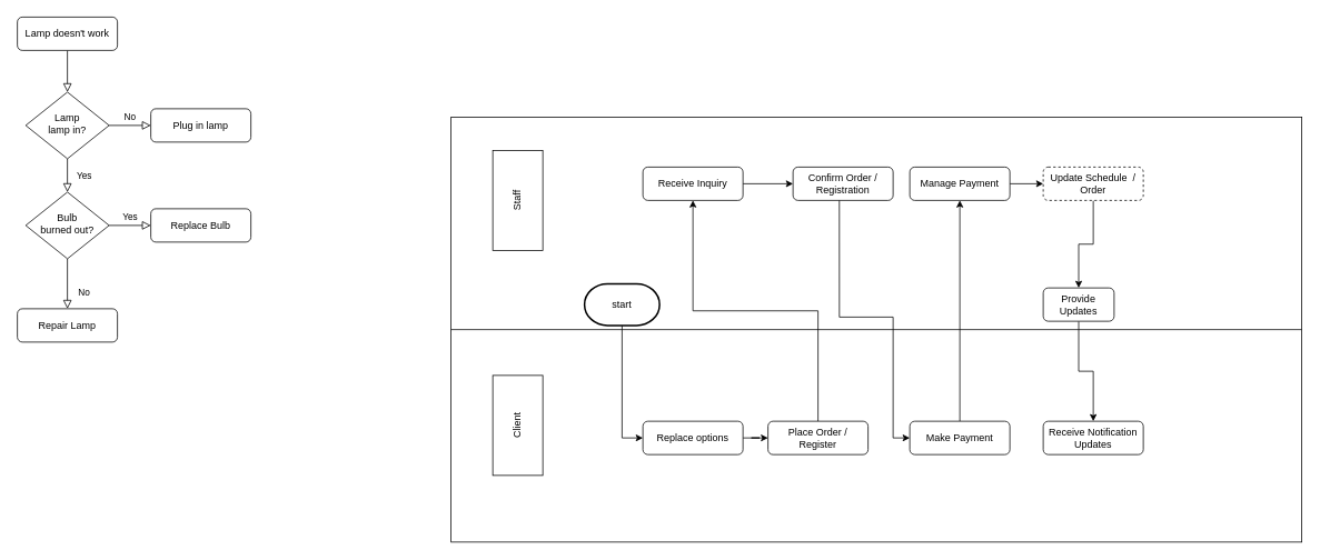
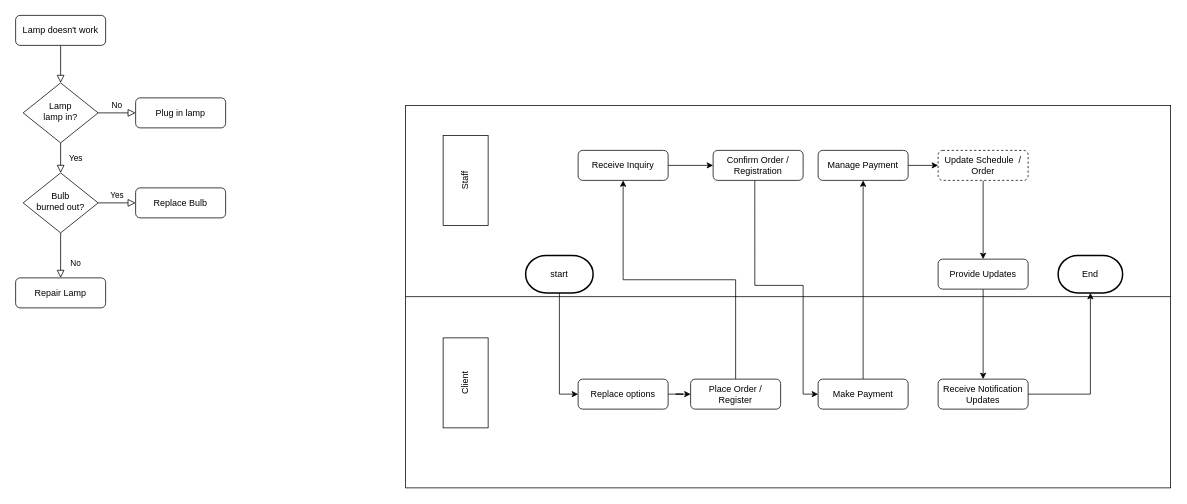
- <mxCell id="31" value="Provide Updates" style="rounded=1;whiteSpace=wrap;html=1;fontSize=12;glass=0;strokeWidth=1;shadow=0;" vertex="1" parent="1"><mxGeometry x="1250" y="345" width="85" height="40" as="geometry" /></mxCell>
+ <mxCell id="31" value="Provide Updates" style="rounded=1;whiteSpace=wrap;html=1;fontSize=12;glass=0;strokeWidth=1;shadow=0;" vertex="1" parent="1"><mxGeometry x="1250" y="345" width="120" height="40" as="geometry" /></mxCell>
+ <mxCell id="33" value="End" style="strokeWidth=2;html=1;shape=mxgraph.flowchart.terminator;whiteSpace=wrap;" vertex="1" parent="1"><mxGeometry x="1410" y="340" width="86" height="50" as="geometry" /></mxCell>
+ <mxCell id="34" style="edgeStyle=orthogonalEdgeStyle;rounded=0;orthogonalLoop=1;jettySize=auto;html=1;exitX=1;exitY=0.5;exitDx=0;exitDy=0;entryX=0.5;entryY=1;entryDx=0;entryDy=0;entryPerimeter=0;" edge="1" parent="1" source="32" target="33"><mxGeometry relative="1" as="geometry" /></mxCell>
